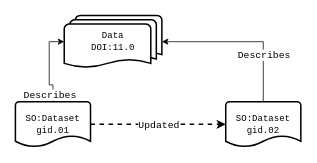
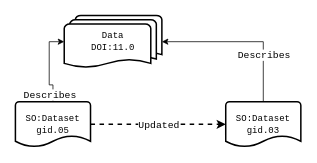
- <mxCell id="7" value="&lt;font face=&quot;Cousine&quot; data-font-src=&quot;https://fonts.googleapis.com/css?family=Cousine&quot;&gt;SO:Dataset&lt;br&gt;gid.01&lt;/font&gt;" style="strokeWidth=2;html=1;shape=mxgraph.flowchart.document2;whiteSpace=wrap;size=0.25;" vertex="1" parent="1"><mxGeometry x="20" y="135" width="100" height="60" as="geometry" /></mxCell>
+ <mxCell id="7" value="&lt;font face=&quot;Cousine&quot; data-font-src=&quot;https://fonts.googleapis.com/css?family=Cousine&quot;&gt;SO:Dataset&lt;br&gt;gid.05&lt;/font&gt;" style="strokeWidth=2;html=1;shape=mxgraph.flowchart.document2;whiteSpace=wrap;size=0.25;" vertex="1" parent="1"><mxGeometry x="20" y="135" width="100" height="60" as="geometry" /></mxCell>
- <mxCell id="10" value="&lt;font face=&quot;Cousine&quot; data-font-src=&quot;https://fonts.googleapis.com/css?family=Cousine&quot;&gt;SO:Dataset&lt;br&gt;gid.02&lt;/font&gt;" style="strokeWidth=2;html=1;shape=mxgraph.flowchart.document2;whiteSpace=wrap;size=0.25;" vertex="1" parent="1"><mxGeometry x="300" y="135" width="100" height="60" as="geometry" /></mxCell>
+ <mxCell id="10" value="&lt;font face=&quot;Cousine&quot; data-font-src=&quot;https://fonts.googleapis.com/css?family=Cousine&quot;&gt;SO:Dataset&lt;br&gt;gid.03&lt;/font&gt;" style="strokeWidth=2;html=1;shape=mxgraph.flowchart.document2;whiteSpace=wrap;size=0.25;" vertex="1" parent="1"><mxGeometry x="300" y="135" width="100" height="60" as="geometry" /></mxCell>
